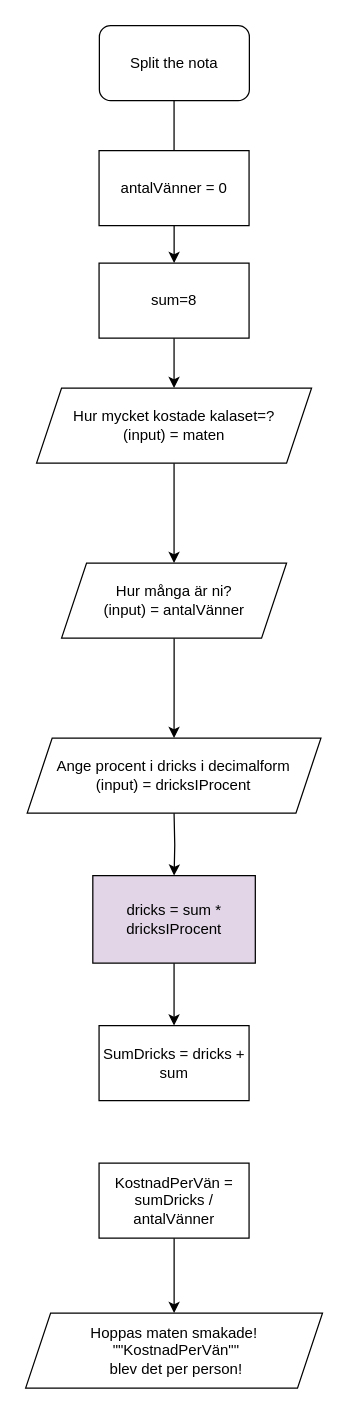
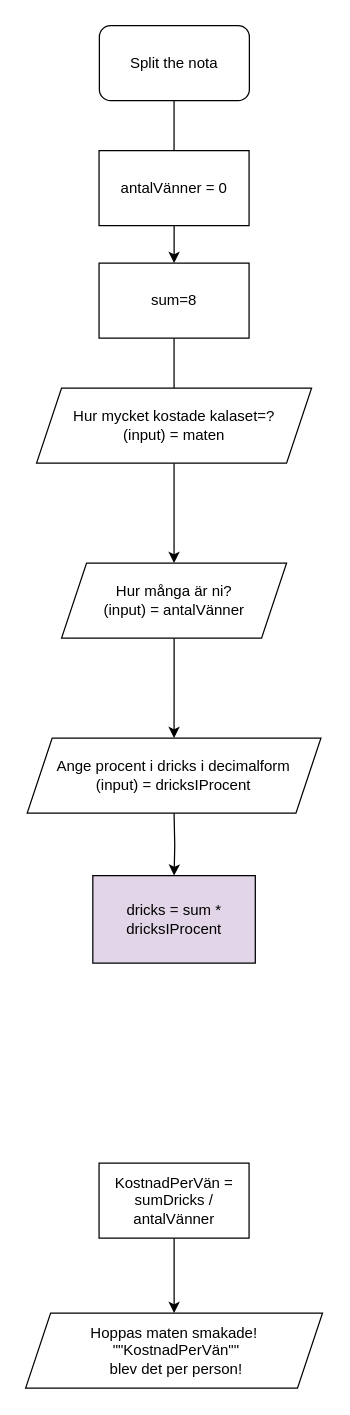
- <mxCell id="4" value="" style="edgeStyle=orthogonalEdgeStyle;rounded=0;orthogonalLoop=1;jettySize=auto;html=1;" edge="1" parent="1" source="5" target="7"><mxGeometry relative="1" as="geometry" /></mxCell>
+ <mxCell id="4" value="" style="edgeStyle=orthogonalEdgeStyle;rounded=0;orthogonalLoop=1;jettySize=auto;html=1;endArrow=none;" edge="1" parent="1" source="5" target="7"><mxGeometry relative="1" as="geometry" /></mxCell>
- <mxCell id="12" value="" style="edgeStyle=orthogonalEdgeStyle;rounded=0;orthogonalLoop=1;jettySize=auto;html=1;" edge="1" parent="1" source="13" target="14"><mxGeometry relative="1" as="geometry" /></mxCell>
- <mxCell id="14" value="SumDricks = dricks + sum" style="rounded=0;whiteSpace=wrap;html=1;" vertex="1" parent="1"><mxGeometry x="78.75" y="820" width="120" height="60" as="geometry" /></mxCell>
